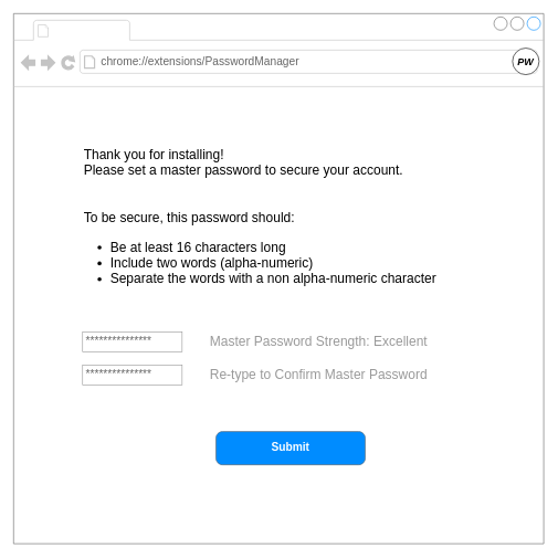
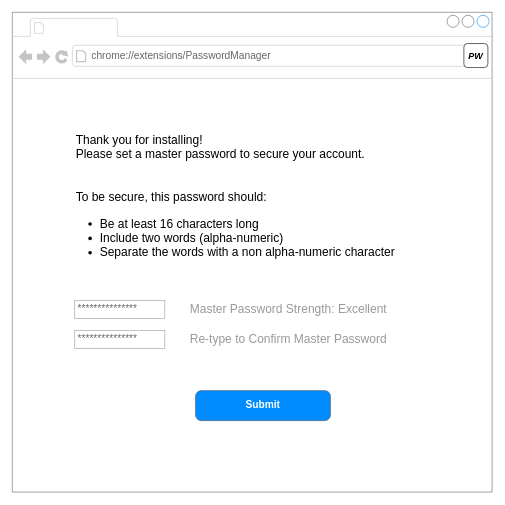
- <mxCell id="10" value="&lt;font style=&quot;font-size: 15px;&quot;&gt;&lt;i style=&quot;font-size: 15px;&quot;&gt;&lt;b style=&quot;font-size: 15px;&quot;&gt;PW&lt;/b&gt;&lt;/i&gt;&lt;/font&gt;" style="ellipse;whiteSpace=wrap;html=1;labelPosition=center;verticalLabelPosition=middle;align=center;verticalAlign=middle;fontSize=15;" parent="1" vertex="1"><mxGeometry x="772" y="72" width="40" height="40" as="geometry" /></mxCell>
+ <mxCell id="10" value="&lt;font style=&quot;font-size: 15px;&quot;&gt;&lt;i style=&quot;font-size: 15px;&quot;&gt;&lt;b style=&quot;font-size: 15px;&quot;&gt;PW&lt;/b&gt;&lt;/i&gt;&lt;/font&gt;" style="rounded=1;whiteSpace=wrap;html=1;labelPosition=center;verticalLabelPosition=middle;align=center;verticalAlign=middle;fontSize=15;" parent="1" vertex="1"><mxGeometry x="772" y="72" width="40" height="40" as="geometry" /></mxCell>
